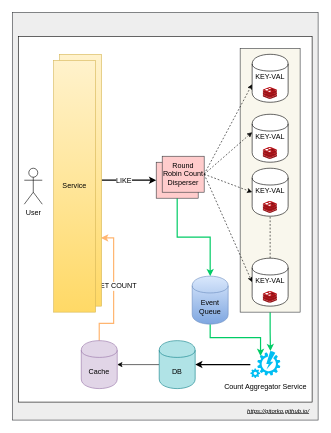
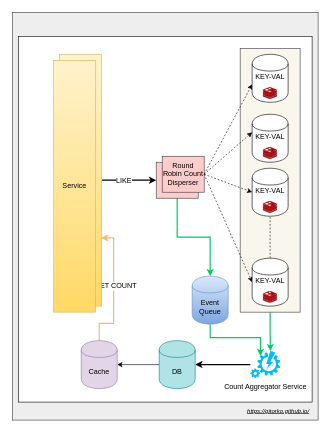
- <mxCell id="6" value="User" style="shape=umlActor;verticalLabelPosition=bottom;labelBackgroundColor=#ffffff;verticalAlign=top;html=1;outlineConnect=0;" parent="1" vertex="1"><mxGeometry x="40" y="280" width="30" height="60" as="geometry" /></mxCell>
